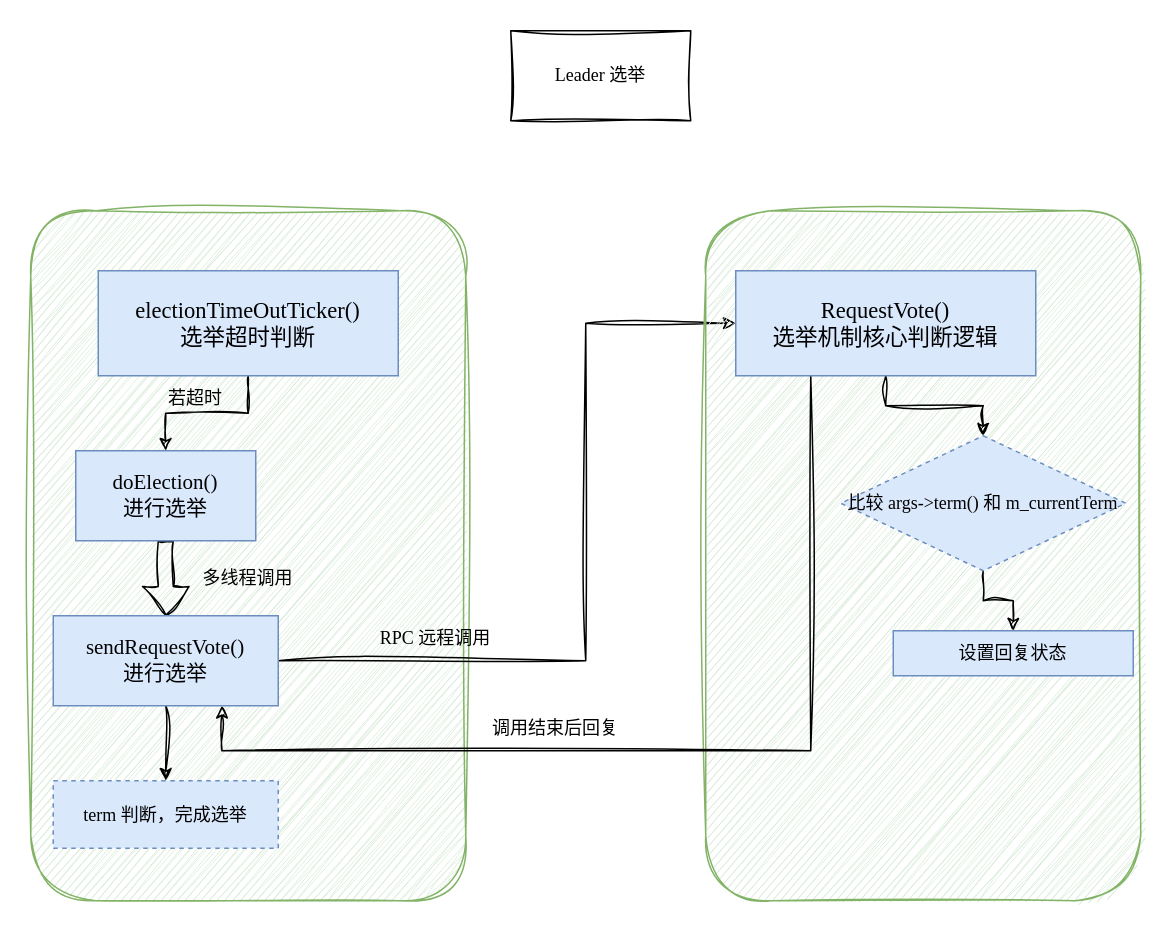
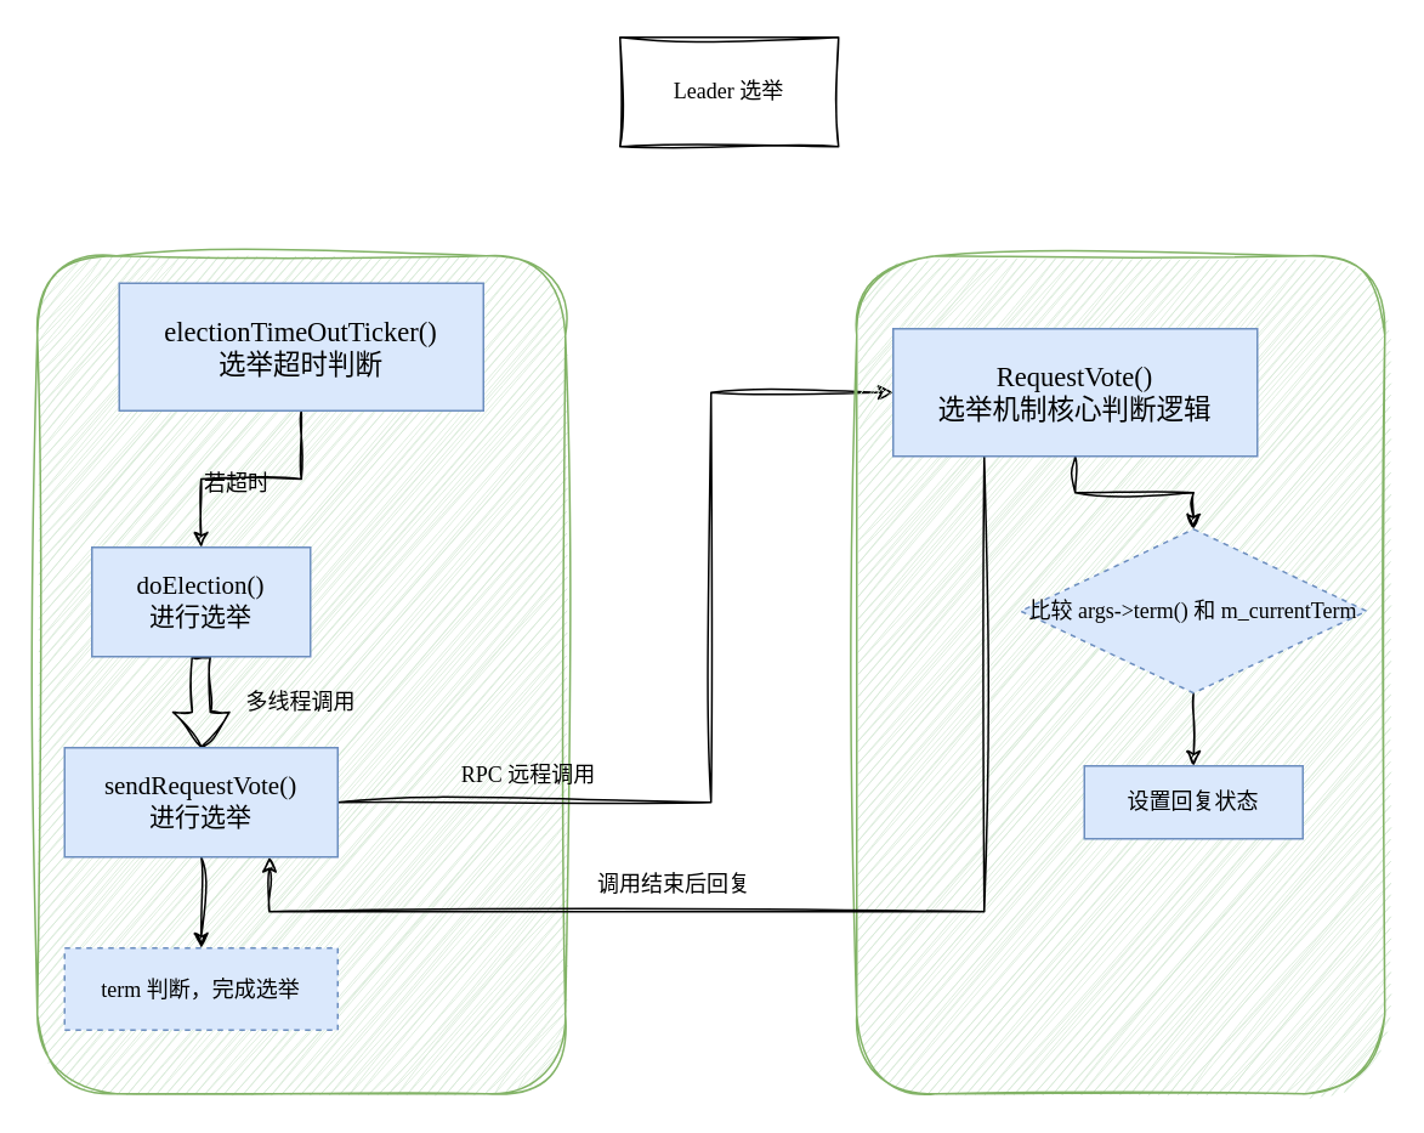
- <mxCell id="5" value="&lt;font face=&quot;Comic Sans MS&quot; style=&quot;font-size: 15px;&quot;&gt;electionTimeOutTicker()&lt;/font&gt;&lt;div&gt;&lt;font face=&quot;Comic Sans MS&quot;&gt;&lt;span style=&quot;font-size: 15px;&quot;&gt;选举超时判断&lt;/span&gt;&lt;/font&gt;&lt;/div&gt;" style="text;align=center;html=1;verticalAlign=middle;whiteSpace=wrap;rounded=0;fontFamily=Architects Daughter;fontSource=https%3A%2F%2Ffonts.googleapis.com%2Fcss%3Ffamily%3DArchitects%2BDaughter;fillColor=#dae8fc;strokeColor=#6c8ebf;" vertex="1" parent="1"><mxGeometry x="65" y="180" width="200" height="70" as="geometry" /></mxCell>
+ <mxCell id="5" value="&lt;font face=&quot;Comic Sans MS&quot; style=&quot;font-size: 15px;&quot;&gt;electionTimeOutTicker()&lt;/font&gt;&lt;div&gt;&lt;font face=&quot;Comic Sans MS&quot;&gt;&lt;span style=&quot;font-size: 15px;&quot;&gt;选举超时判断&lt;/span&gt;&lt;/font&gt;&lt;/div&gt;" style="text;align=center;html=1;verticalAlign=middle;whiteSpace=wrap;rounded=0;fontFamily=Architects Daughter;fontSource=https%3A%2F%2Ffonts.googleapis.com%2Fcss%3Ffamily%3DArchitects%2BDaughter;fillColor=#dae8fc;strokeColor=#6c8ebf;" vertex="1" parent="1"><mxGeometry x="65" y="155" width="200" height="70" as="geometry" /></mxCell>
- <mxCell id="21" value="设置回复状态" style="whiteSpace=wrap;html=1;fontFamily=Architects Daughter;fillColor=#dae8fc;strokeColor=#6c8ebf;gradientColor=none;rounded=0;fontSource=https%3A%2F%2Ffonts.googleapis.com%2Fcss%3Ffamily%3DArchitects%2BDaughter;" vertex="1" parent="1"><mxGeometry x="595" y="420" width="160" height="30" as="geometry" /></mxCell>
+ <mxCell id="21" value="设置回复状态" style="whiteSpace=wrap;html=1;fontFamily=Architects Daughter;fillColor=#dae8fc;strokeColor=#6c8ebf;gradientColor=none;rounded=0;fontSource=https%3A%2F%2Ffonts.googleapis.com%2Fcss%3Ffamily%3DArchitects%2BDaughter;" vertex="1" parent="1"><mxGeometry x="595" y="420" width="120" height="40" as="geometry" /></mxCell>
